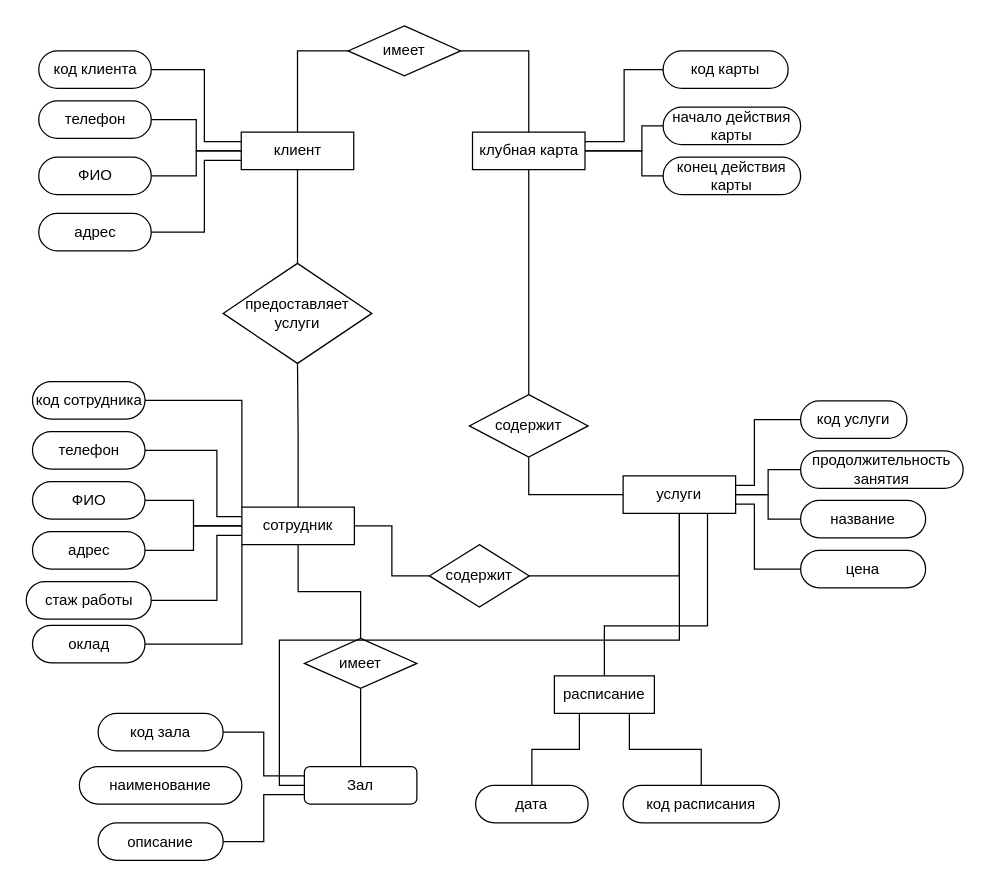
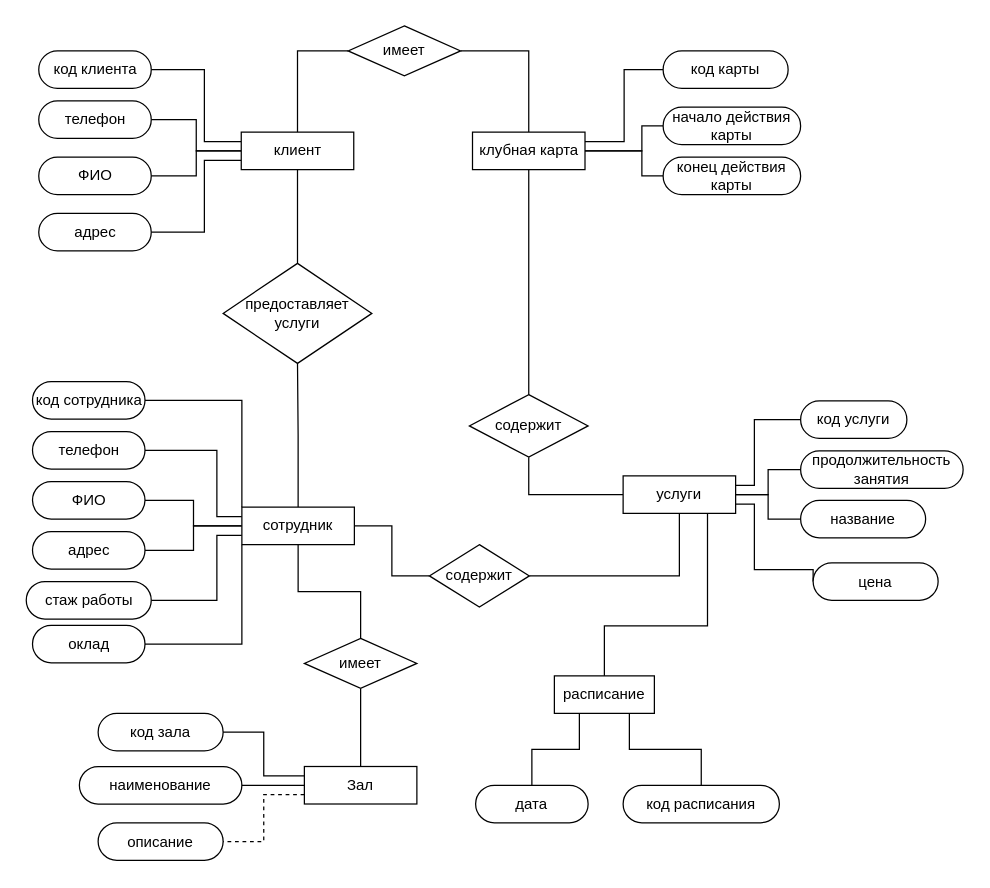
- <mxCell id="60" value="цена" style="rounded=1;whiteSpace=wrap;html=1;arcSize=50;" parent="1" vertex="1"><mxGeometry x="640" y="439.5" width="100" height="30" as="geometry" /></mxCell>
+ <mxCell id="60" value="цена" style="rounded=1;whiteSpace=wrap;html=1;arcSize=50;" parent="1" vertex="1"><mxGeometry x="650" y="449.5" width="100" height="30" as="geometry" /></mxCell>
- <mxCell id="65" style="edgeStyle=orthogonalEdgeStyle;rounded=0;orthogonalLoop=1;jettySize=auto;html=1;exitX=0;exitY=0.5;exitDx=0;exitDy=0;endArrow=none;endFill=0;" edge="1" parent="1" source="15" target="57"><mxGeometry relative="1" as="geometry" /></mxCell>
+ <mxCell id="65" style="edgeStyle=orthogonalEdgeStyle;rounded=0;orthogonalLoop=1;jettySize=auto;html=1;exitX=0;exitY=0.5;exitDx=0;exitDy=0;entryX=1;entryY=0.5;entryDx=0;entryDy=0;endArrow=none;endFill=0;" edge="1" parent="1" source="15" target="17"><mxGeometry relative="1" as="geometry" /></mxCell>
- <mxCell id="15" value="Зал" style="whiteSpace=wrap;html=1;rounded=1;" parent="14" vertex="1"><mxGeometry width="90" height="30" as="geometry" /></mxCell>
+ <mxCell id="15" value="Зал" style="rounded=0;whiteSpace=wrap;html=1;" parent="14" vertex="1"><mxGeometry width="90" height="30" as="geometry" /></mxCell>
- <mxCell id="67" style="edgeStyle=orthogonalEdgeStyle;rounded=0;orthogonalLoop=1;jettySize=auto;html=1;exitX=0;exitY=0.75;exitDx=0;exitDy=0;entryX=1;entryY=0.5;entryDx=0;entryDy=0;endArrow=none;endFill=0;" edge="1" parent="1" source="15" target="19"><mxGeometry relative="1" as="geometry" /></mxCell>
+ <mxCell id="67" style="edgeStyle=orthogonalEdgeStyle;rounded=0;orthogonalLoop=1;jettySize=auto;html=1;exitX=0;exitY=0.75;exitDx=0;exitDy=0;entryX=1;entryY=0.5;entryDx=0;entryDy=0;endArrow=none;endFill=0;dashed=1;" edge="1" parent="1" source="15" target="19"><mxGeometry relative="1" as="geometry" /></mxCell>
